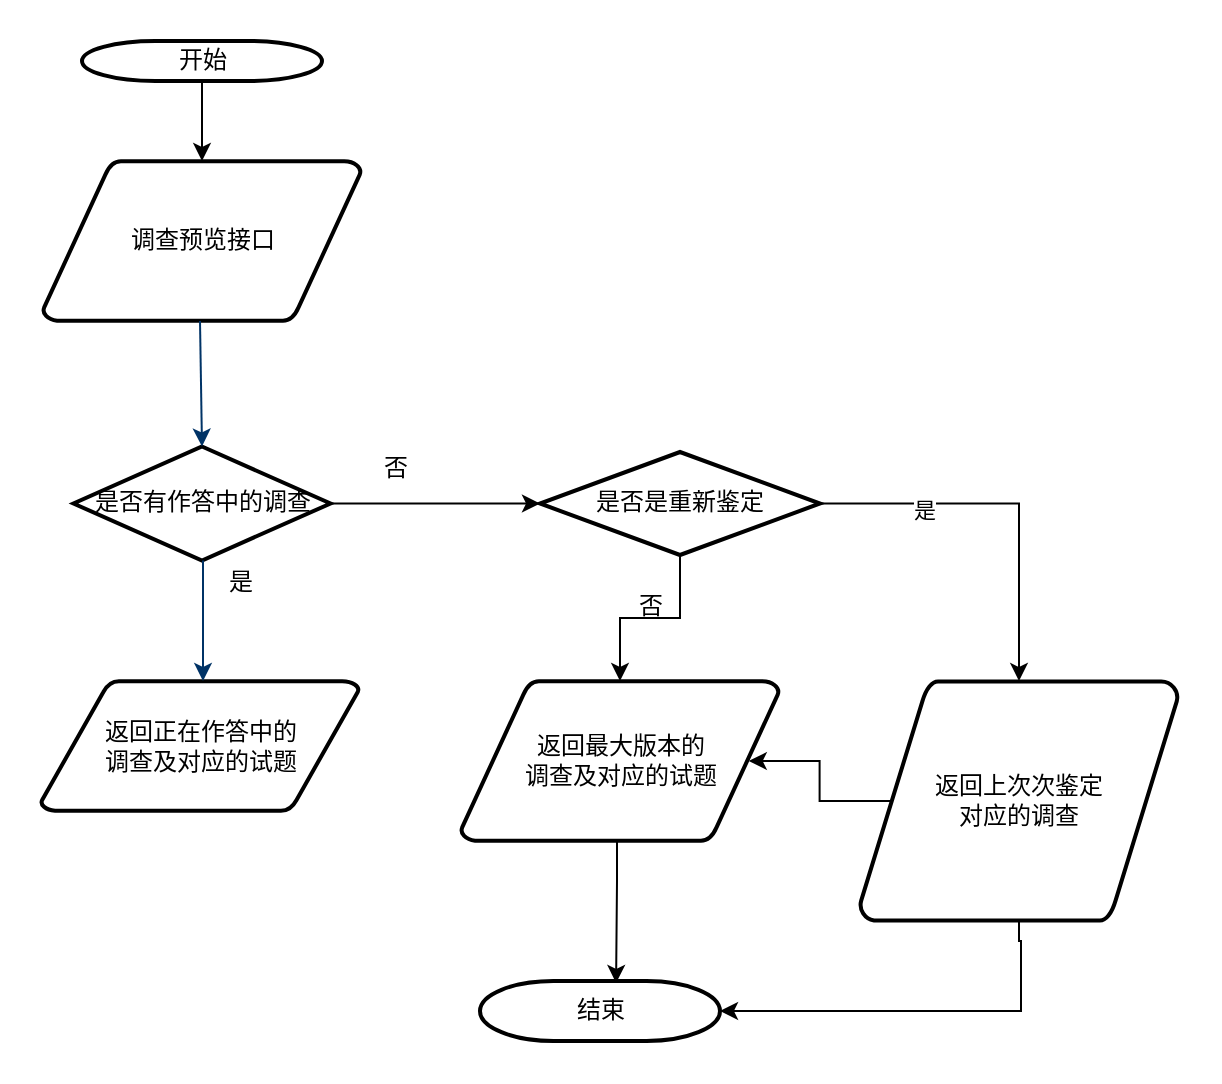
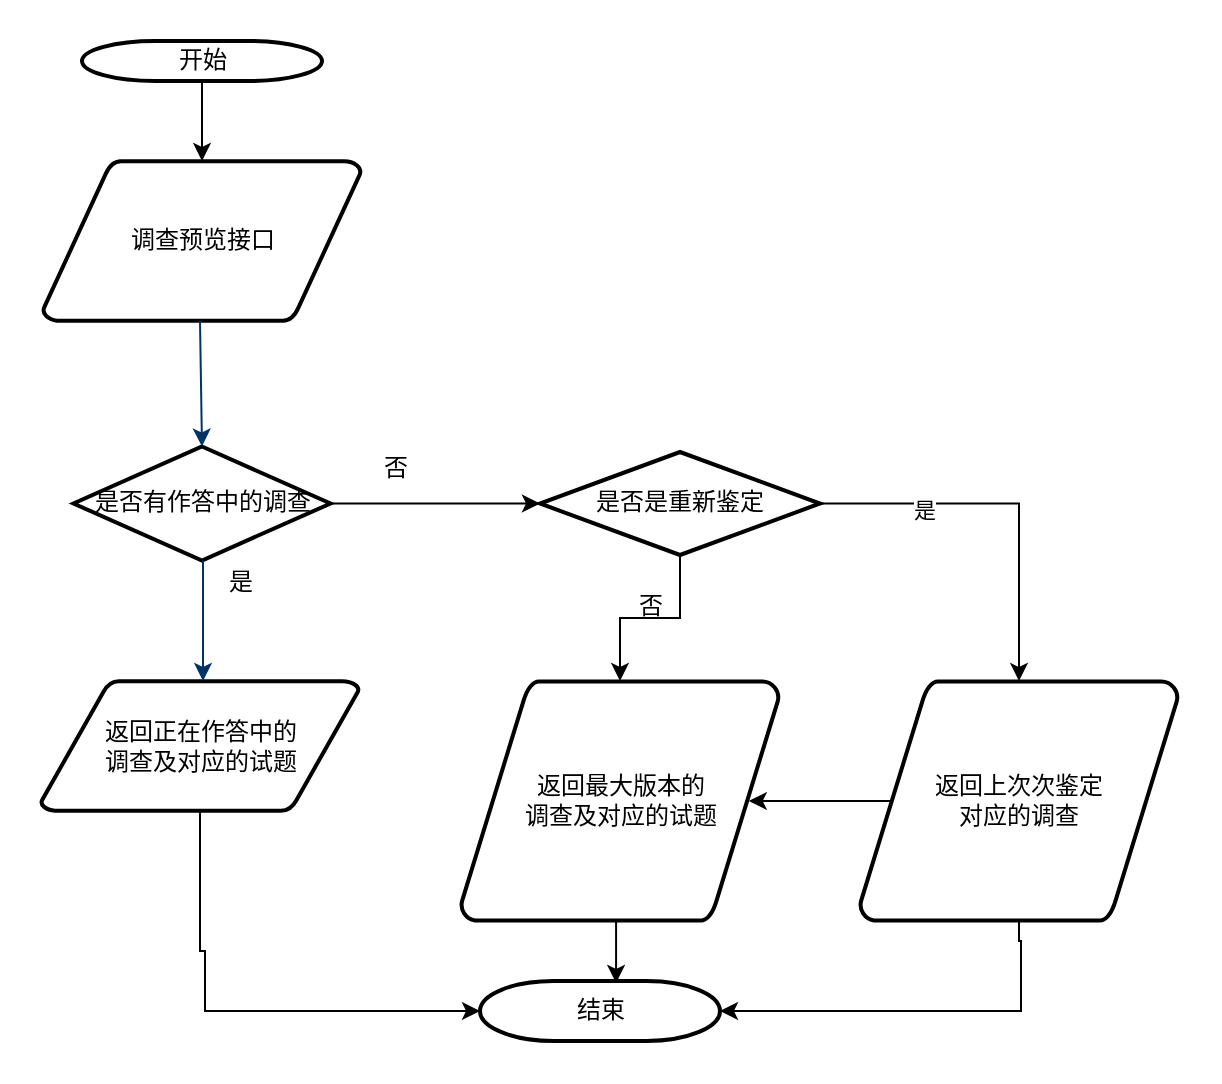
- <mxCell id="19" value="返回最大版本的&lt;br&gt;调查及对应的试题" style="shape=mxgraph.flowchart.data;strokeWidth=2;gradientColor=none;gradientDirection=north;fontStyle=0;html=1;" vertex="1" parent="1"><mxGeometry x="230" y="340" width="159" height="80" as="geometry" /></mxCell>
+ <mxCell id="19" value="返回最大版本的&lt;br&gt;调查及对应的试题" style="shape=mxgraph.flowchart.data;strokeWidth=2;gradientColor=none;gradientDirection=north;fontStyle=0;html=1;" vertex="1" parent="1"><mxGeometry x="230" y="340" width="159" height="120" as="geometry" /></mxCell>
+ <mxCell id="5" style="edgeStyle=orthogonalEdgeStyle;rounded=0;orthogonalLoop=1;jettySize=auto;html=1;entryX=0;entryY=0.5;entryDx=0;entryDy=0;entryPerimeter=0;" edge="1" parent="1" source="6" target="13"><mxGeometry relative="1" as="geometry"><mxPoint x="101" y="530" as="targetPoint" /><Array as="points"><mxPoint x="100" y="475" /><mxPoint x="102" y="475" /><mxPoint x="102" y="505" /></Array></mxGeometry></mxCell>
